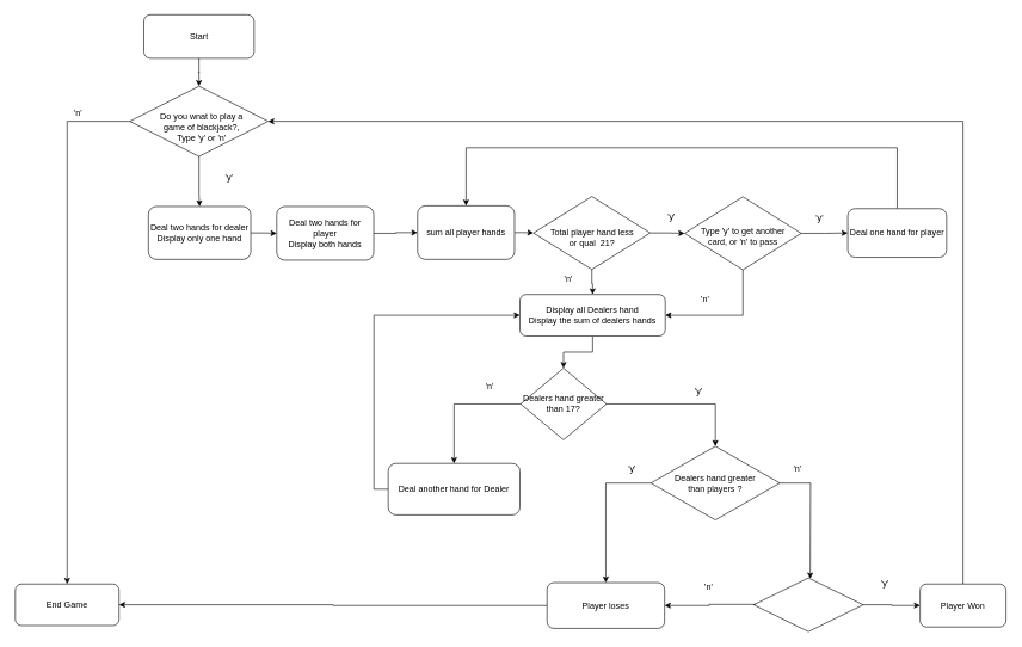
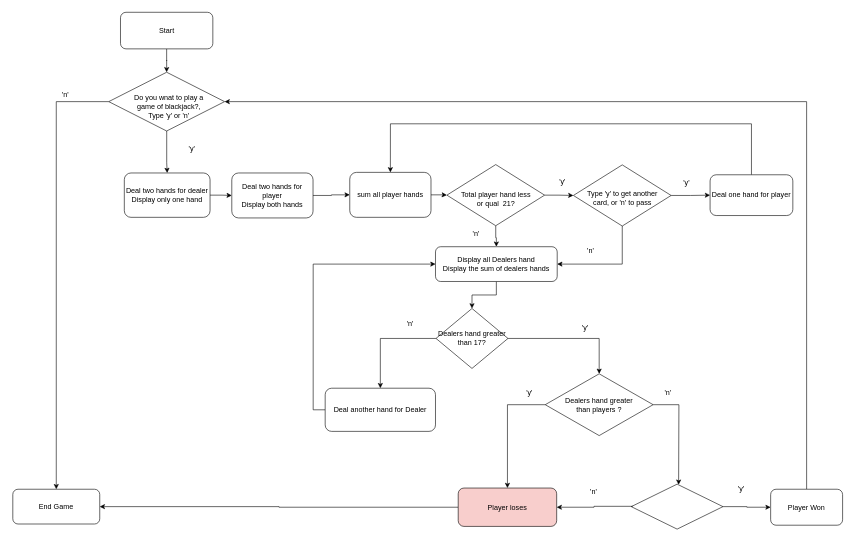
- <mxCell id="33" value="Player loses" style="rounded=1;whiteSpace=wrap;html=1;" vertex="1" parent="1"><mxGeometry x="762.88" y="813.5" width="164.25" height="64" as="geometry" /></mxCell>
+ <mxCell id="33" value="Player loses" style="rounded=1;whiteSpace=wrap;html=1;fillColor=#f8cecc;" vertex="1" parent="1"><mxGeometry x="762.88" y="813.5" width="164.25" height="64" as="geometry" /></mxCell>
